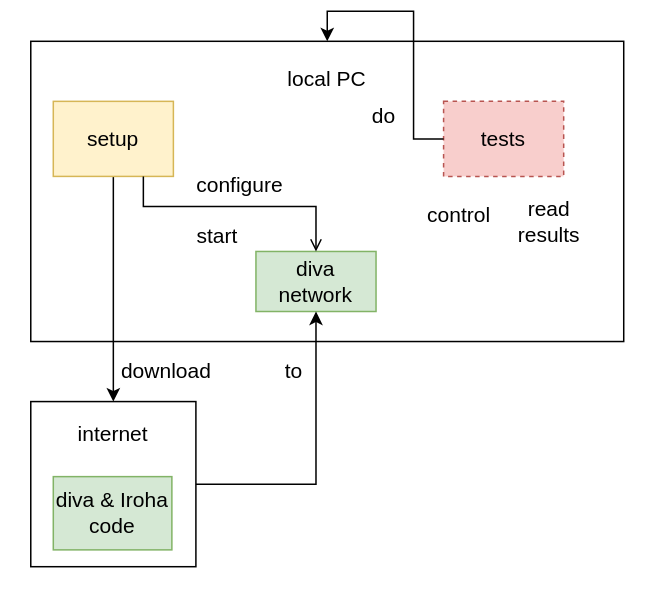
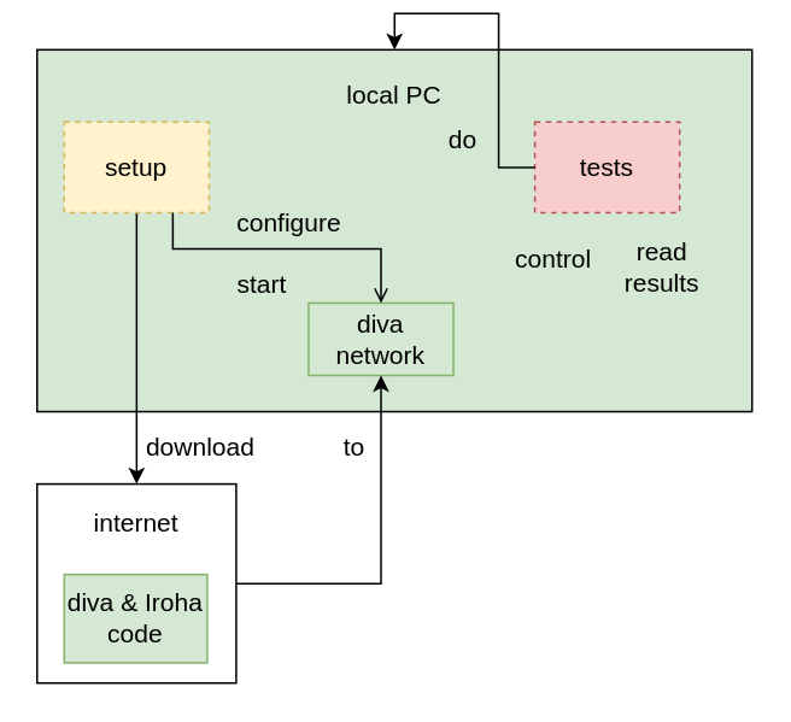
- <mxCell id="4" value="setup" style="rounded=0;whiteSpace=wrap;html=1;fillColor=#fff2cc;strokeColor=#d6b656;fontSize=14;" parent="1" vertex="1"><mxGeometry x="35" y="60" width="80" height="50" as="geometry" /></mxCell>
+ <mxCell id="4" value="setup" style="rounded=0;whiteSpace=wrap;html=1;fillColor=#fff2cc;strokeColor=#d6b656;fontSize=14;dashed=1;" parent="1" vertex="1"><mxGeometry x="35" y="60" width="80" height="50" as="geometry" /></mxCell>
- <mxCell id="2" value="local PC&lt;br style=&quot;font-size: 14px&quot;&gt;&lt;br&gt;&lt;br&gt;&lt;br style=&quot;font-size: 14px&quot;&gt;&lt;br style=&quot;font-size: 14px&quot;&gt;&lt;br style=&quot;font-size: 14px&quot;&gt;&lt;br style=&quot;font-size: 14px&quot;&gt;&lt;br style=&quot;font-size: 14px&quot;&gt;&lt;br style=&quot;font-size: 14px&quot;&gt;&lt;br style=&quot;font-size: 14px&quot;&gt;" style="rounded=0;whiteSpace=wrap;html=1;fontSize=14;" parent="1" vertex="1"><mxGeometry x="20" y="20" width="395" height="200" as="geometry" /></mxCell>
+ <mxCell id="2" value="local PC&lt;br style=&quot;font-size: 14px&quot;&gt;&lt;br&gt;&lt;br&gt;&lt;br style=&quot;font-size: 14px&quot;&gt;&lt;br style=&quot;font-size: 14px&quot;&gt;&lt;br style=&quot;font-size: 14px&quot;&gt;&lt;br style=&quot;font-size: 14px&quot;&gt;&lt;br style=&quot;font-size: 14px&quot;&gt;&lt;br style=&quot;font-size: 14px&quot;&gt;&lt;br style=&quot;font-size: 14px&quot;&gt;" style="rounded=0;whiteSpace=wrap;html=1;fontSize=14;fillColor=#d5e8d4;" parent="1" vertex="1"><mxGeometry x="20" y="20" width="395" height="200" as="geometry" /></mxCell>
